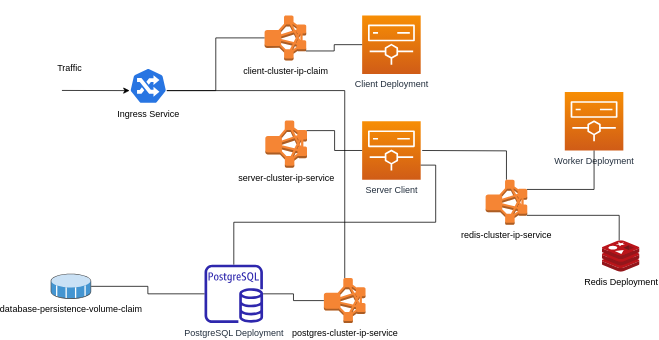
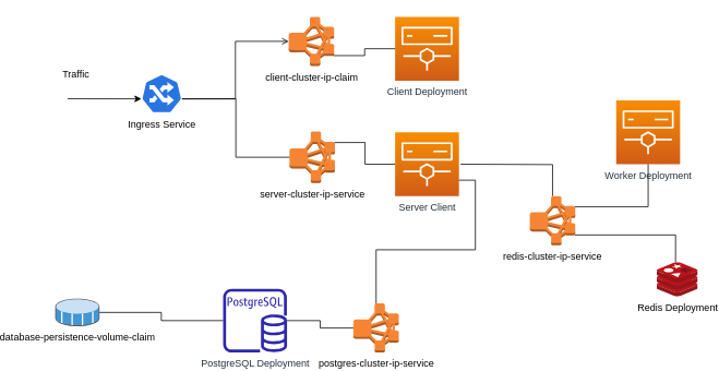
- <mxCell id="6" style="edgeStyle=orthogonalEdgeStyle;rounded=0;orthogonalLoop=1;jettySize=auto;html=1;entryX=0;entryY=0.5;entryDx=0;entryDy=0;entryPerimeter=0;exitX=0.995;exitY=0.63;exitDx=0;exitDy=0;exitPerimeter=0;endArrow=none;endFill=0;" edge="1" parent="1" source="4" target="5"><mxGeometry relative="1" as="geometry"><mxPoint x="270" y="140" as="sourcePoint" /></mxGeometry></mxCell>
+ <mxCell id="6" style="edgeStyle=orthogonalEdgeStyle;rounded=0;orthogonalLoop=1;jettySize=auto;html=1;entryX=0;entryY=0.5;entryDx=0;entryDy=0;entryPerimeter=0;exitX=0.995;exitY=0.63;exitDx=0;exitDy=0;exitPerimeter=0;endArrow=open;endFill=0;" edge="1" parent="1" source="4" target="5"><mxGeometry relative="1" as="geometry"><mxPoint x="270" y="140" as="sourcePoint" /></mxGeometry></mxCell>
- <mxCell id="10" style="edgeStyle=orthogonalEdgeStyle;rounded=0;orthogonalLoop=1;jettySize=auto;html=1;exitX=0.995;exitY=0.63;exitDx=0;exitDy=0;exitPerimeter=0;endArrow=none;endFill=0;" edge="1" parent="1" source="4" target="21"><mxGeometry relative="1" as="geometry"><mxPoint x="189.75" y="130.24" as="sourcePoint" /><mxPoint x="320" y="60" as="targetPoint" /></mxGeometry></mxCell>
+ <mxCell id="10" style="edgeStyle=orthogonalEdgeStyle;rounded=0;orthogonalLoop=1;jettySize=auto;html=1;entryX=0;entryY=0.5;entryDx=0;entryDy=0;entryPerimeter=0;exitX=0.995;exitY=0.63;exitDx=0;exitDy=0;exitPerimeter=0;endArrow=none;endFill=0;" edge="1" parent="1" source="4" target="7"><mxGeometry relative="1" as="geometry"><mxPoint x="189.75" y="130.24" as="sourcePoint" /><mxPoint x="320" y="60" as="targetPoint" /></mxGeometry></mxCell>
- <mxCell id="15" style="edgeStyle=orthogonalEdgeStyle;rounded=0;orthogonalLoop=1;jettySize=auto;html=1;exitX=1;exitY=0.75;exitDx=0;exitDy=0;exitPerimeter=0;endArrow=none;endFill=0;" edge="1" parent="1" source="9" target="14"><mxGeometry relative="1" as="geometry"><mxPoint x="375.945" y="183.545" as="sourcePoint" /><mxPoint x="450" y="210" as="targetPoint" /></mxGeometry></mxCell>
+ <mxCell id="15" style="edgeStyle=orthogonalEdgeStyle;rounded=0;orthogonalLoop=1;jettySize=auto;html=1;exitX=1;exitY=0.75;exitDx=0;exitDy=0;exitPerimeter=0;endArrow=none;endFill=0;" edge="1" parent="1" source="9" target="21"><mxGeometry relative="1" as="geometry"><mxPoint x="375.945" y="183.545" as="sourcePoint" /><mxPoint x="450" y="210" as="targetPoint" /></mxGeometry></mxCell>
